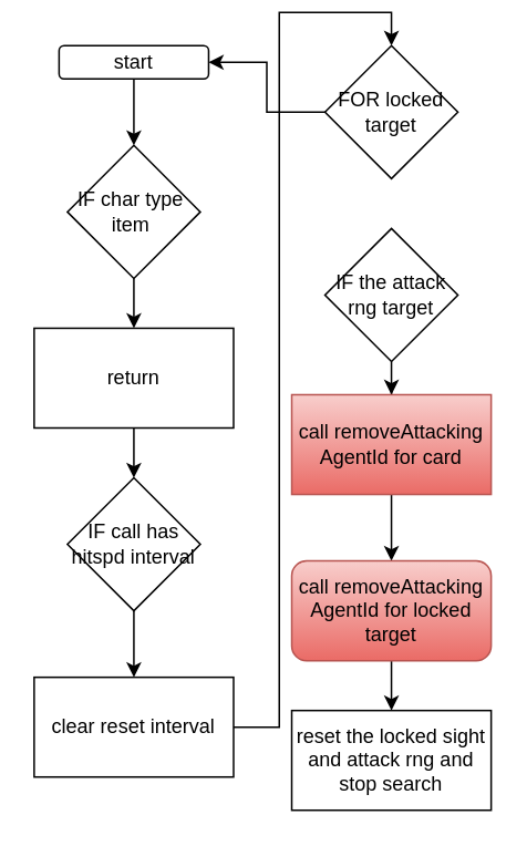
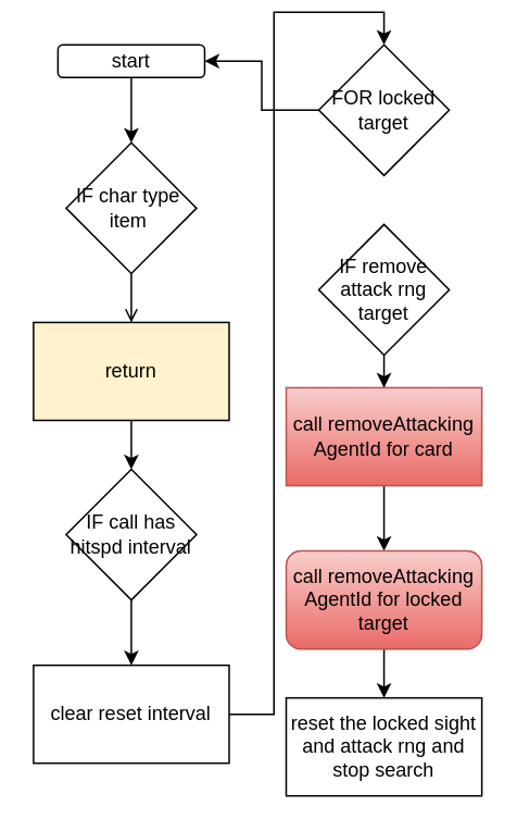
- <mxCell id="15" value="IF the attack rng target" style="rhombus;whiteSpace=wrap;html=1;" vertex="1" parent="1"><mxGeometry x="195" y="130" width="80" height="80" as="geometry" /></mxCell>
+ <mxCell id="15" value="IF remove attack rng target" style="rhombus;whiteSpace=wrap;html=1;" vertex="1" parent="1"><mxGeometry x="195" y="130" width="80" height="80" as="geometry" /></mxCell>
- <mxCell id="4" value="" style="edgeStyle=orthogonalEdgeStyle;rounded=0;orthogonalLoop=1;jettySize=auto;html=1;" edge="1" parent="1" source="5" target="7"><mxGeometry relative="1" as="geometry" /></mxCell>
+ <mxCell id="4" value="" style="edgeStyle=orthogonalEdgeStyle;rounded=0;orthogonalLoop=1;jettySize=auto;html=1;endArrow=open;" edge="1" parent="1" source="5" target="7"><mxGeometry relative="1" as="geometry" /></mxCell>
- <mxCell id="7" value="return" style="whiteSpace=wrap;html=1;" vertex="1" parent="1"><mxGeometry x="20" y="190" width="120" height="60" as="geometry" /></mxCell>
+ <mxCell id="7" value="return" style="whiteSpace=wrap;html=1;fillColor=#fff2cc;" vertex="1" parent="1"><mxGeometry x="20" y="190" width="120" height="60" as="geometry" /></mxCell>
